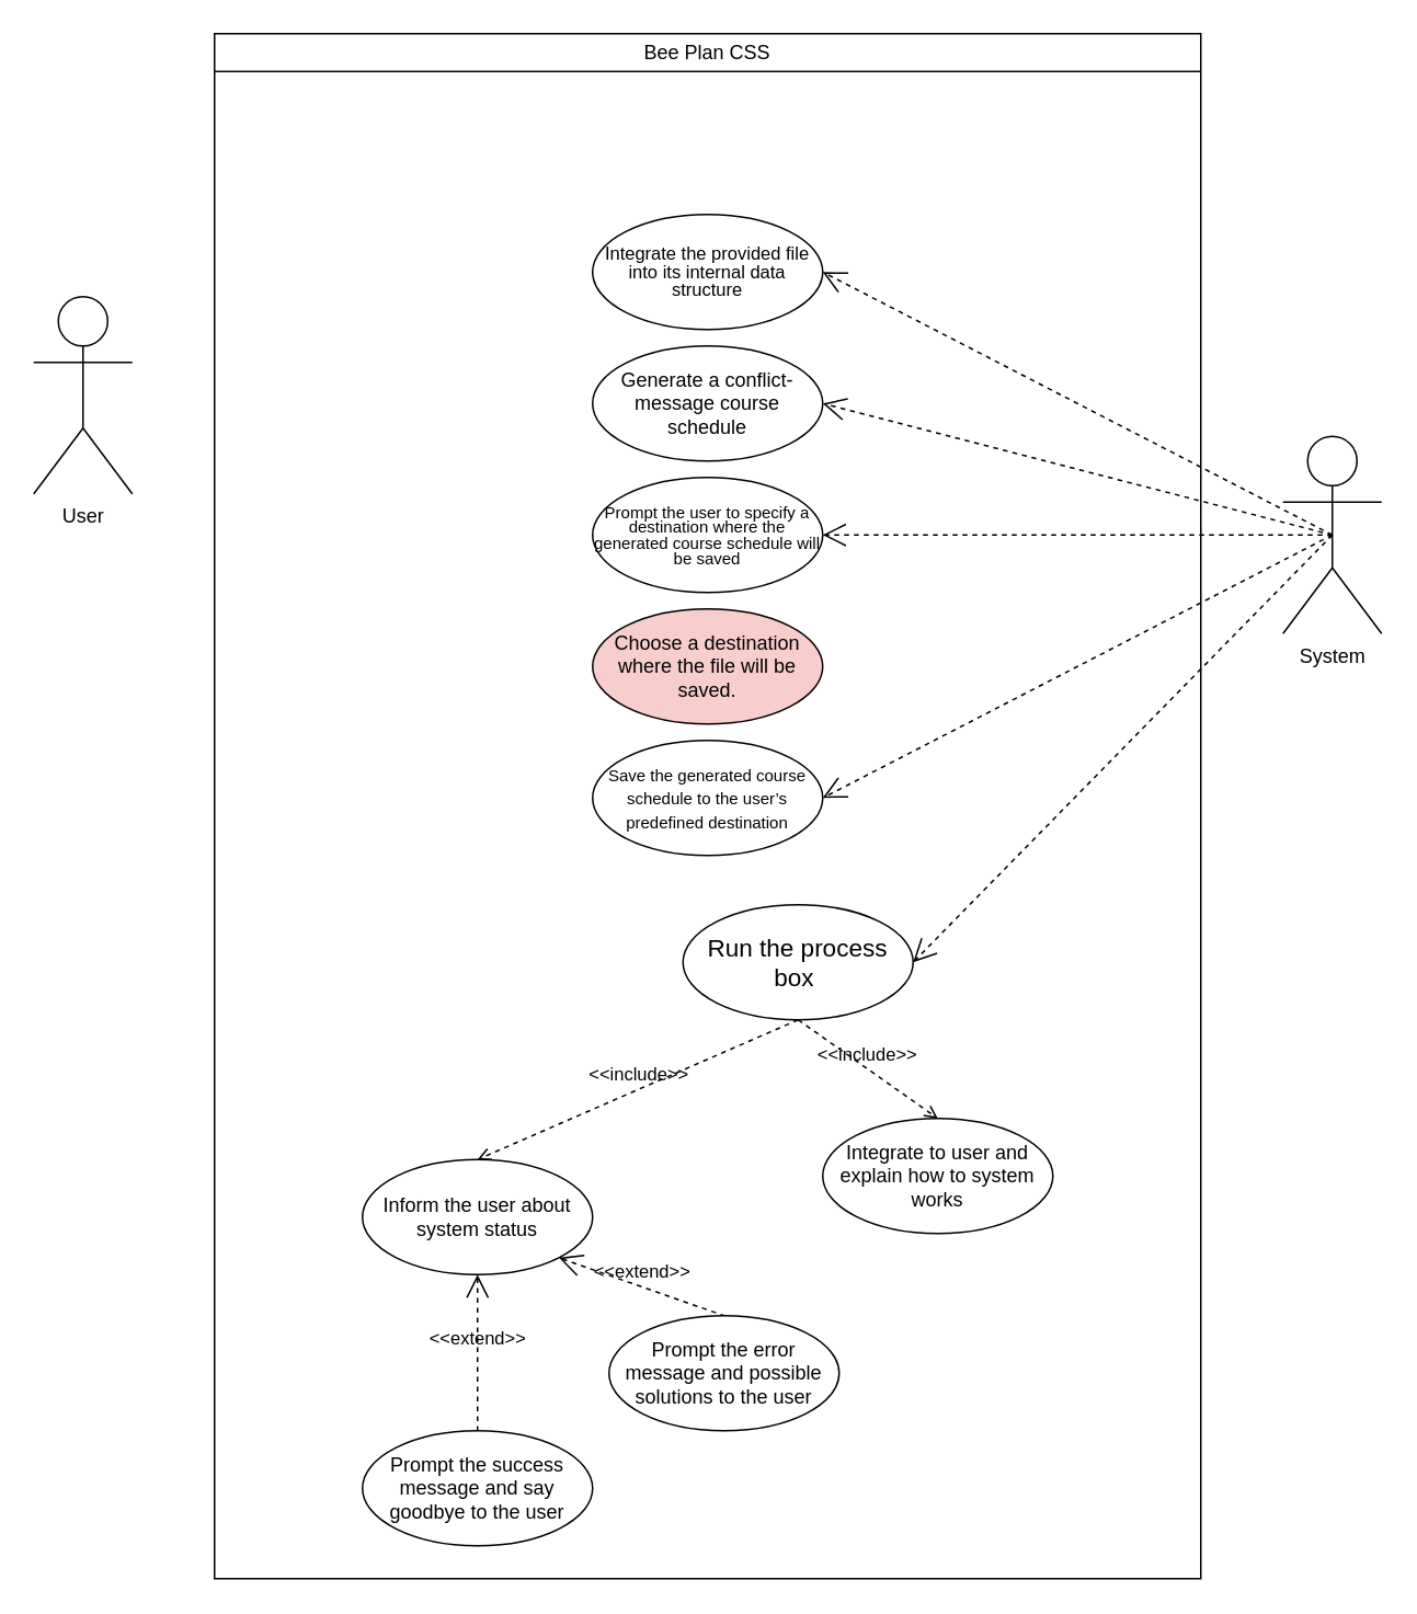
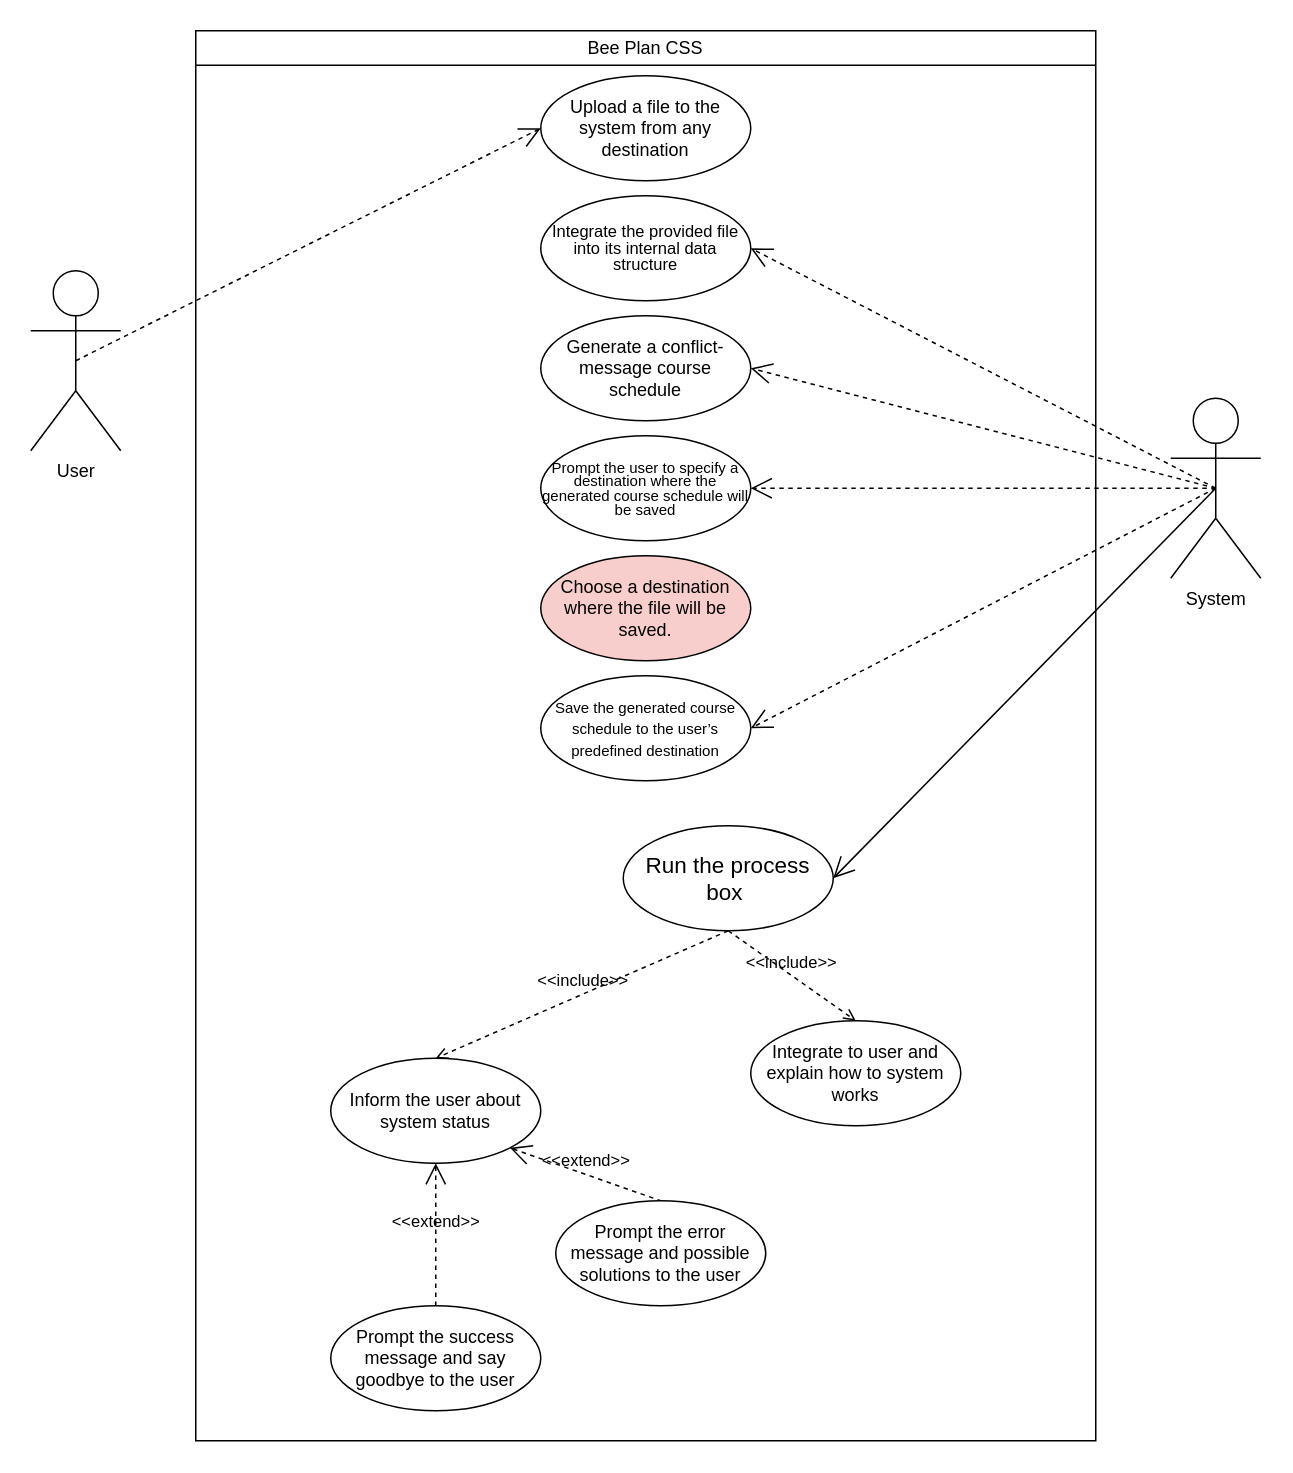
+ <mxCell id="4" value="Upload a file to the system from any destination" style="ellipse;whiteSpace=wrap;html=1;" parent="3" vertex="1"><mxGeometry x="230" y="30" width="140" height="70" as="geometry" /></mxCell>
+ <mxCell id="20" value="" style="endArrow=open;endSize=12;dashed=1;html=1;rounded=0;entryX=0;entryY=0.5;entryDx=0;entryDy=0;exitX=0.5;exitY=0.5;exitDx=0;exitDy=0;exitPerimeter=0;" parent="1" source="2" target="4" edge="1"><mxGeometry width="160" relative="1" as="geometry"><mxPoint x="80" y="119.66" as="sourcePoint" /><mxPoint x="240" y="119.66" as="targetPoint" /></mxGeometry></mxCell>
- <mxCell id="25" value="" style="endArrow=open;endSize=12;dashed=1;html=1;rounded=0;entryX=1;entryY=0.5;entryDx=0;entryDy=0;exitX=0.5;exitY=0.5;exitDx=0;exitDy=0;exitPerimeter=0;" parent="1" source="19" target="10" edge="1"><mxGeometry width="160" relative="1" as="geometry"><mxPoint x="820" y="130" as="sourcePoint" /><mxPoint x="510" y="495" as="targetPoint" /></mxGeometry></mxCell>
+ <mxCell id="25" value="" style="endArrow=open;endSize=12;dashed=0;html=1;rounded=0;entryX=1;entryY=0.5;entryDx=0;entryDy=0;exitX=0.5;exitY=0.5;exitDx=0;exitDy=0;exitPerimeter=0;" parent="1" source="19" target="10" edge="1"><mxGeometry width="160" relative="1" as="geometry"><mxPoint x="820" y="130" as="sourcePoint" /><mxPoint x="510" y="495" as="targetPoint" /></mxGeometry></mxCell>
